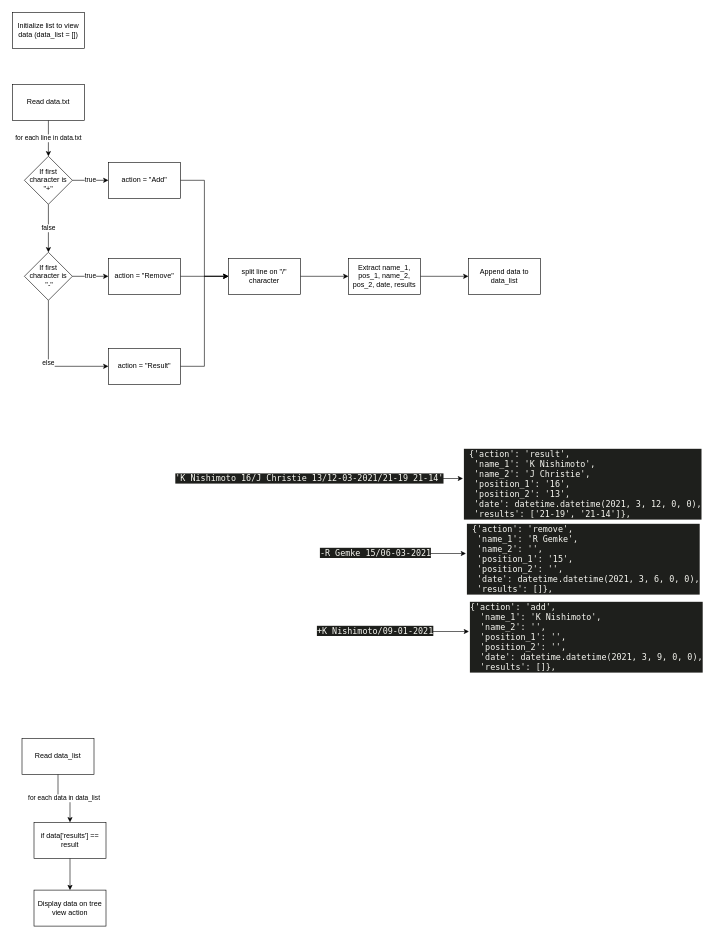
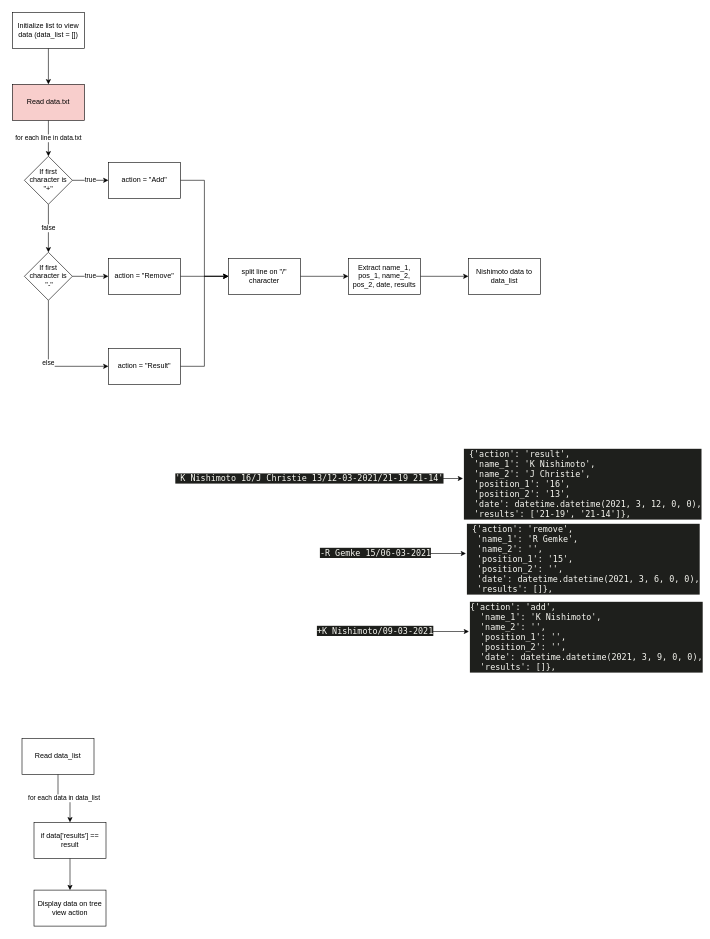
+ <mxCell id="18" style="edgeStyle=orthogonalEdgeStyle;rounded=0;orthogonalLoop=1;jettySize=auto;html=1;entryX=0.5;entryY=0;entryDx=0;entryDy=0;" edge="1" parent="1" source="19" target="3"><mxGeometry relative="1" as="geometry" /></mxCell>
- <mxCell id="3" value="Read data.txt" style="rounded=0;whiteSpace=wrap;html=1;" vertex="1" parent="1"><mxGeometry x="20" y="140" width="120" height="60" as="geometry" /></mxCell>
+ <mxCell id="3" value="Read data.txt" style="rounded=0;whiteSpace=wrap;html=1;fillColor=#f8cecc;" vertex="1" parent="1"><mxGeometry x="20" y="140" width="120" height="60" as="geometry" /></mxCell>
- <mxCell id="22" value="Append data to data_list" style="whiteSpace=wrap;html=1;" vertex="1" parent="1"><mxGeometry x="780" y="430" width="120" height="60" as="geometry" /></mxCell>
+ <mxCell id="22" value="Nishimoto data to data_list" style="whiteSpace=wrap;html=1;" vertex="1" parent="1"><mxGeometry x="780" y="430" width="120" height="60" as="geometry" /></mxCell>
- <mxCell id="29" value="&lt;pre style=&quot;font-weight: 400; color: rgb(248, 248, 242); font-size: 14px; font-style: normal; letter-spacing: normal; text-indent: 0px; text-transform: none; word-spacing: 0px; background-color: rgb(30, 31, 28);&quot;&gt;&lt;span&gt;+K Nishimoto/09-01-2021&lt;/span&gt;&lt;/pre&gt;" style="text;whiteSpace=wrap;html=1;" vertex="1" parent="1"><mxGeometry x="526" y="1022" width="176" height="60" as="geometry" /></mxCell>
+ <mxCell id="29" value="&lt;pre style=&quot;font-weight: 400; color: rgb(248, 248, 242); font-size: 14px; font-style: normal; letter-spacing: normal; text-indent: 0px; text-transform: none; word-spacing: 0px; background-color: rgb(30, 31, 28);&quot;&gt;&lt;span&gt;+K Nishimoto/09-03-2021&lt;/span&gt;&lt;/pre&gt;" style="text;whiteSpace=wrap;html=1;" vertex="1" parent="1"><mxGeometry x="526" y="1022" width="176" height="60" as="geometry" /></mxCell>
